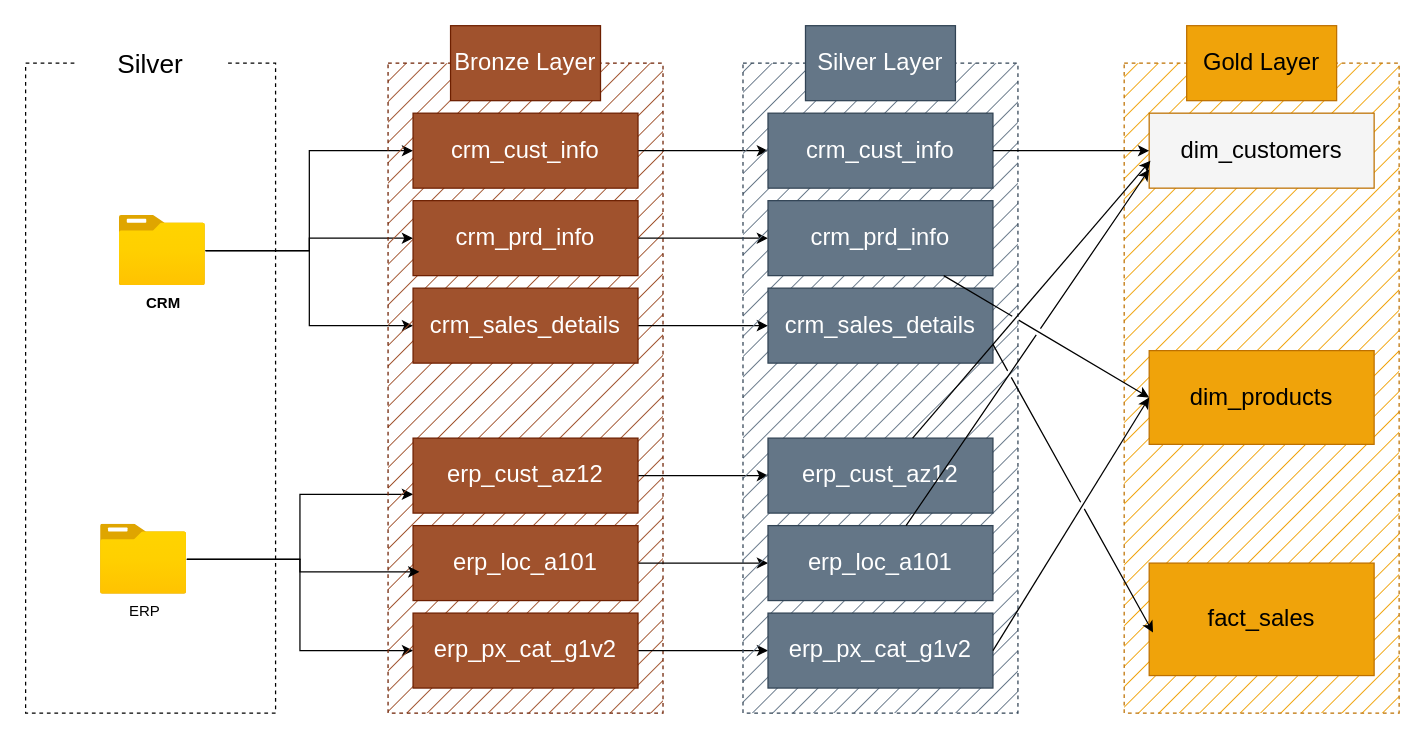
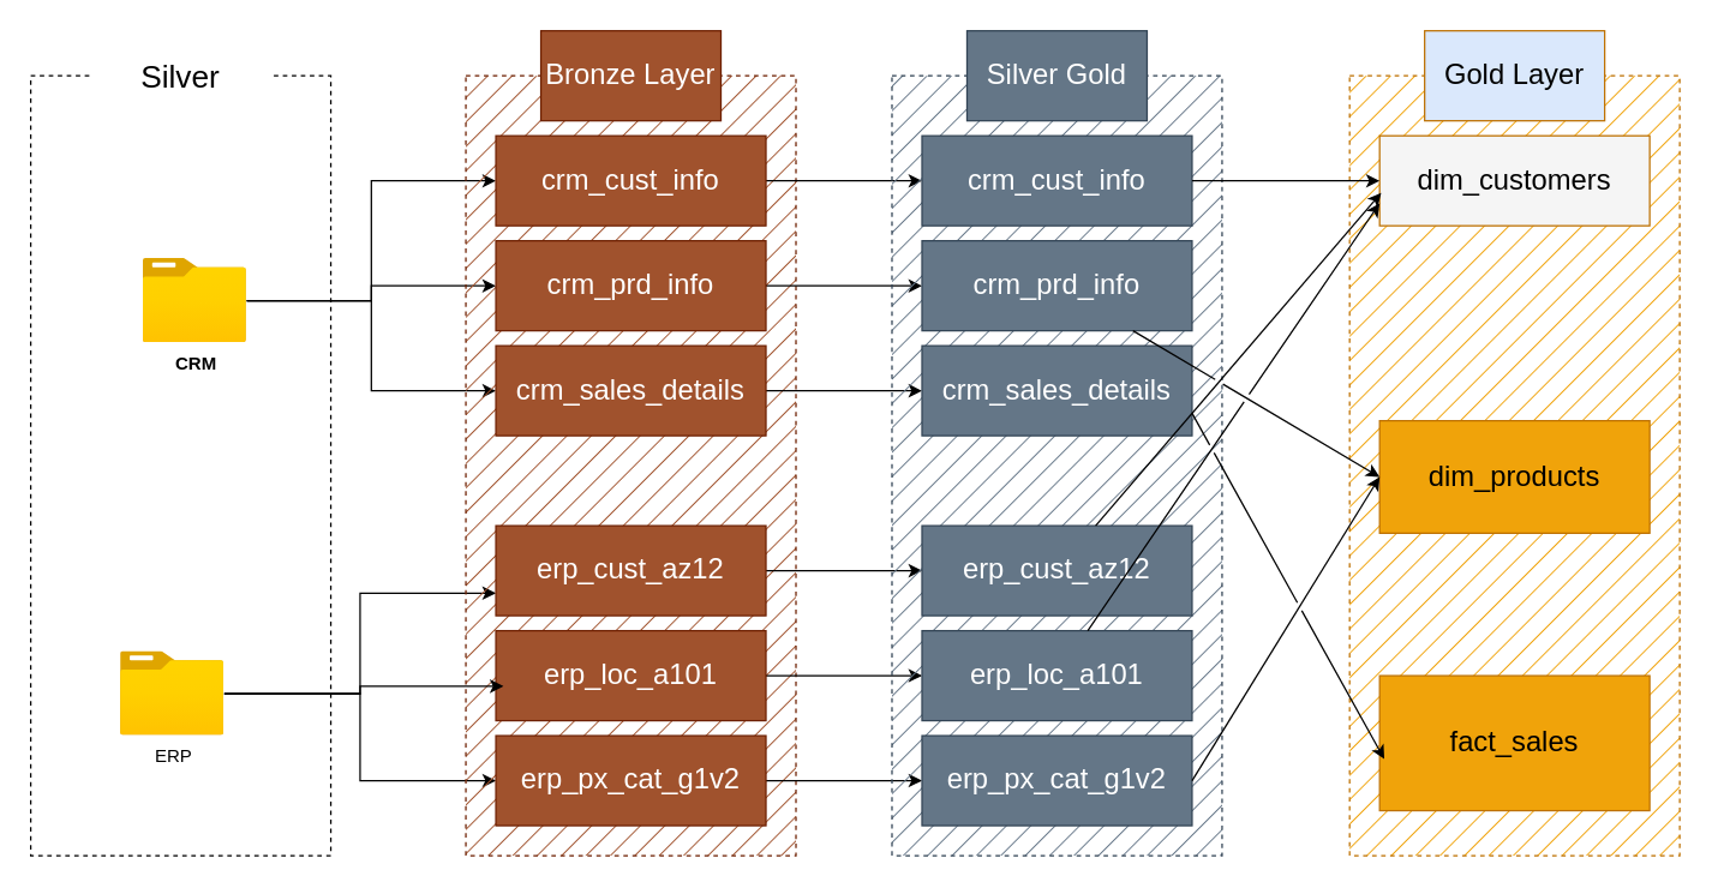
- <mxCell id="28" value="&lt;font style=&quot;font-size: 19px;&quot;&gt;Silver Layer&lt;/font&gt;" style="rounded=0;whiteSpace=wrap;html=1;strokeColor=#314354;fillColor=#647687;fontColor=#ffffff;" parent="1" vertex="1"><mxGeometry x="644" y="20" width="120" height="60" as="geometry" /></mxCell>
+ <mxCell id="28" value="&lt;font style=&quot;font-size: 19px;&quot;&gt;Silver Gold&lt;/font&gt;" style="rounded=0;whiteSpace=wrap;html=1;strokeColor=#314354;fillColor=#647687;fontColor=#ffffff;" parent="1" vertex="1"><mxGeometry x="644" y="20" width="120" height="60" as="geometry" /></mxCell>
- <mxCell id="35" value="&lt;font style=&quot;font-size: 19px;&quot;&gt;Gold Layer&lt;/font&gt;" style="rounded=0;whiteSpace=wrap;html=1;strokeColor=#BD7000;fillColor=#f0a30a;fontColor=#000000;" vertex="1" parent="1"><mxGeometry x="949" y="20" width="120" height="60" as="geometry" /></mxCell>
+ <mxCell id="35" value="&lt;font style=&quot;font-size: 19px;&quot;&gt;Gold Layer&lt;/font&gt;" style="rounded=0;whiteSpace=wrap;html=1;strokeColor=#BD7000;fillColor=#dae8fc;fontColor=#000000;" vertex="1" parent="1"><mxGeometry x="949" y="20" width="120" height="60" as="geometry" /></mxCell>
- <mxCell id="11" value="ERP" style="image;aspect=fixed;html=1;points=[];align=center;fontSize=12;image=img/lib/azure2/general/Folder_Blank.svg;" parent="1" vertex="1"><mxGeometry x="80" y="419" width="69" height="56.0" as="geometry" /></mxCell>
+ <mxCell id="11" value="ERP" style="image;aspect=fixed;html=1;points=[];align=center;fontSize=12;image=img/lib/azure2/general/Folder_Blank.svg;" parent="1" vertex="1"><mxGeometry x="80" y="434" width="69" height="56.0" as="geometry" /></mxCell>
